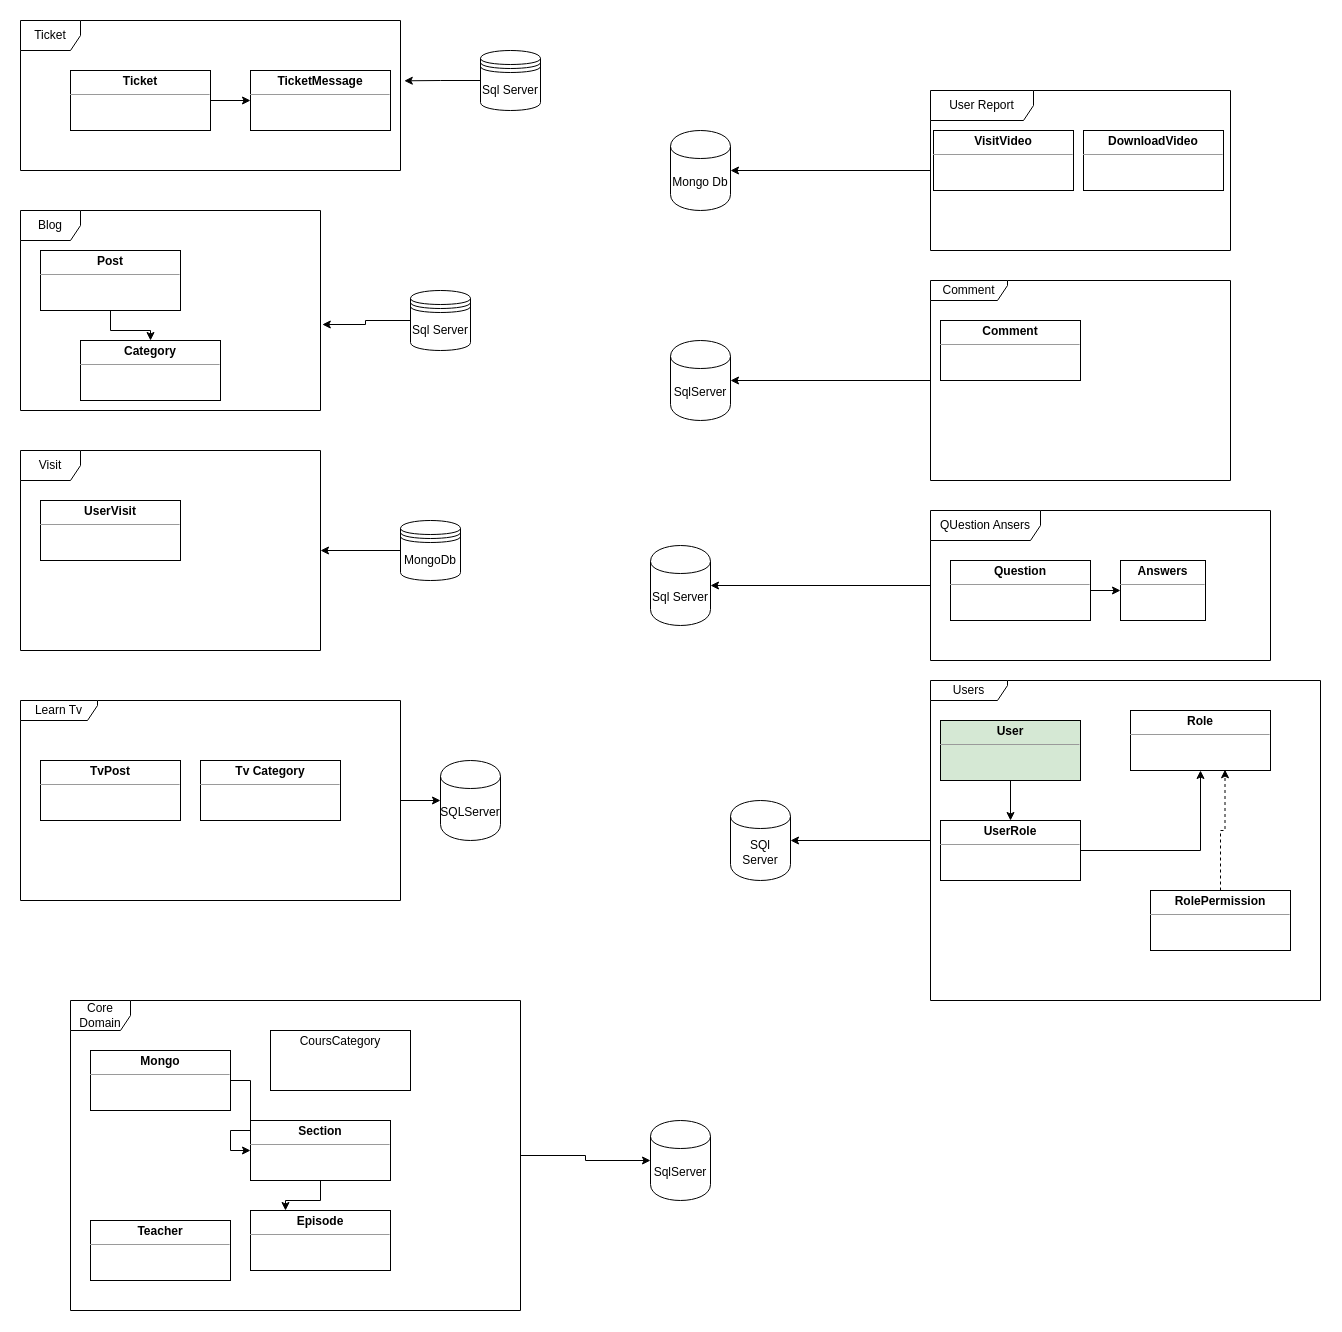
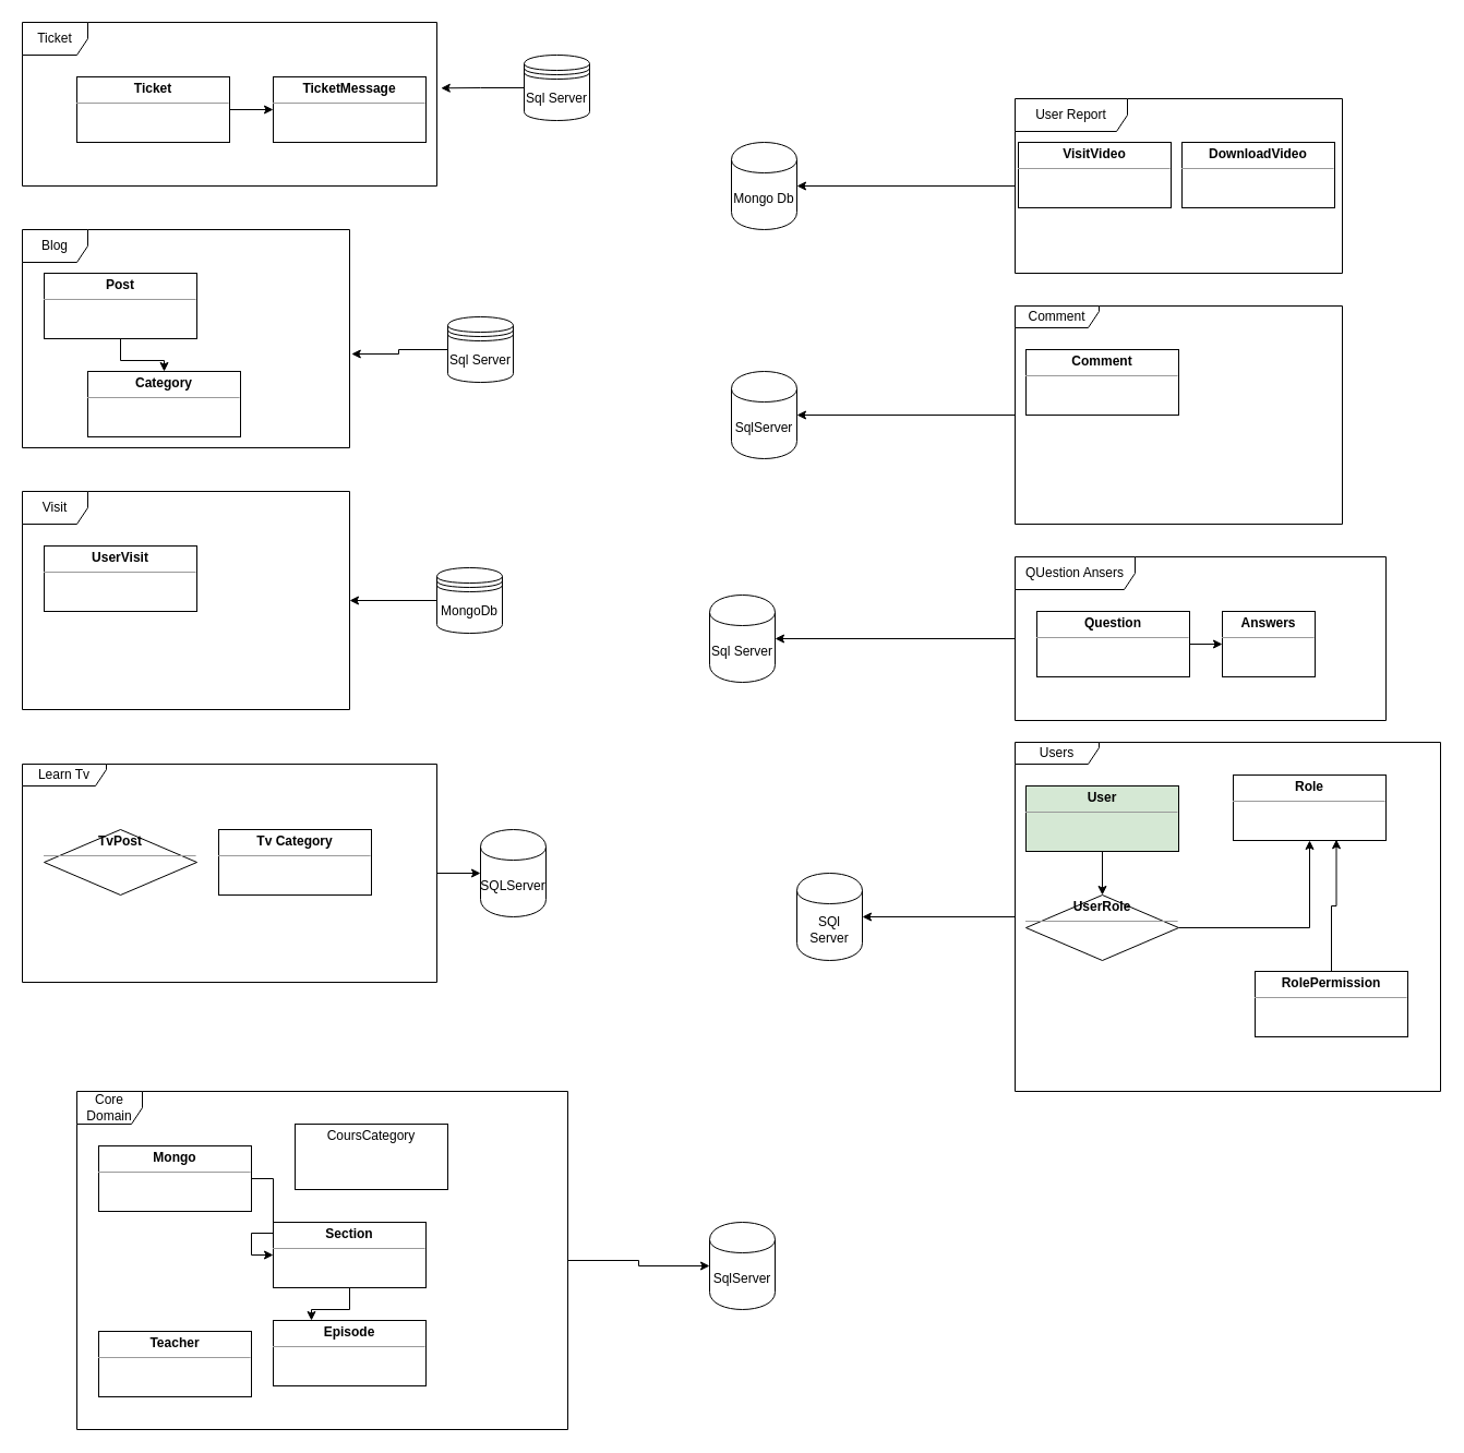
- <mxCell id="46" value="&lt;p style=&quot;margin: 0px ; margin-top: 4px ; text-align: center&quot;&gt;&lt;b&gt;TvPost&lt;/b&gt;&lt;/p&gt;&lt;hr size=&quot;1&quot;&gt;&lt;div style=&quot;height: 2px&quot;&gt;&lt;/div&gt;" style="verticalAlign=top;align=left;overflow=fill;fontSize=12;fontFamily=Helvetica;html=1;" parent="1" vertex="1"><mxGeometry x="40" y="760" width="140" height="60" as="geometry" /></mxCell>
+ <mxCell id="46" value="&lt;p style=&quot;margin: 0px ; margin-top: 4px ; text-align: center&quot;&gt;&lt;b&gt;TvPost&lt;/b&gt;&lt;/p&gt;&lt;hr size=&quot;1&quot;&gt;&lt;div style=&quot;height: 2px&quot;&gt;&lt;/div&gt;" style="rhombus;verticalAlign=top;align=left;overflow=fill;fontSize=12;fontFamily=Helvetica;html=1;" parent="1" vertex="1"><mxGeometry x="40" y="760" width="140" height="60" as="geometry" /></mxCell>
- <mxCell id="41" style="edgeStyle=orthogonalEdgeStyle;rounded=0;orthogonalLoop=1;jettySize=auto;html=1;entryX=0.675;entryY=0.987;entryDx=0;entryDy=0;entryPerimeter=0;dashed=1;" parent="1" source="42" target="38" edge="1"><mxGeometry relative="1" as="geometry" /></mxCell>
+ <mxCell id="41" style="edgeStyle=orthogonalEdgeStyle;rounded=0;orthogonalLoop=1;jettySize=auto;html=1;entryX=0.675;entryY=0.987;entryDx=0;entryDy=0;entryPerimeter=0;" parent="1" source="42" target="38" edge="1"><mxGeometry relative="1" as="geometry" /></mxCell>
- <mxCell id="40" value="&lt;p style=&quot;margin: 0px ; margin-top: 4px ; text-align: center&quot;&gt;&lt;b&gt;UserRole&lt;/b&gt;&lt;/p&gt;&lt;hr size=&quot;1&quot;&gt;&lt;div style=&quot;height: 2px&quot;&gt;&lt;/div&gt;" style="verticalAlign=top;align=left;overflow=fill;fontSize=12;fontFamily=Helvetica;html=1;" parent="1" vertex="1"><mxGeometry x="940" y="820" width="140" height="60" as="geometry" /></mxCell>
+ <mxCell id="40" value="&lt;p style=&quot;margin: 0px ; margin-top: 4px ; text-align: center&quot;&gt;&lt;b&gt;UserRole&lt;/b&gt;&lt;/p&gt;&lt;hr size=&quot;1&quot;&gt;&lt;div style=&quot;height: 2px&quot;&gt;&lt;/div&gt;" style="rhombus;verticalAlign=top;align=left;overflow=fill;fontSize=12;fontFamily=Helvetica;html=1;" parent="1" vertex="1"><mxGeometry x="940" y="820" width="140" height="60" as="geometry" /></mxCell>
